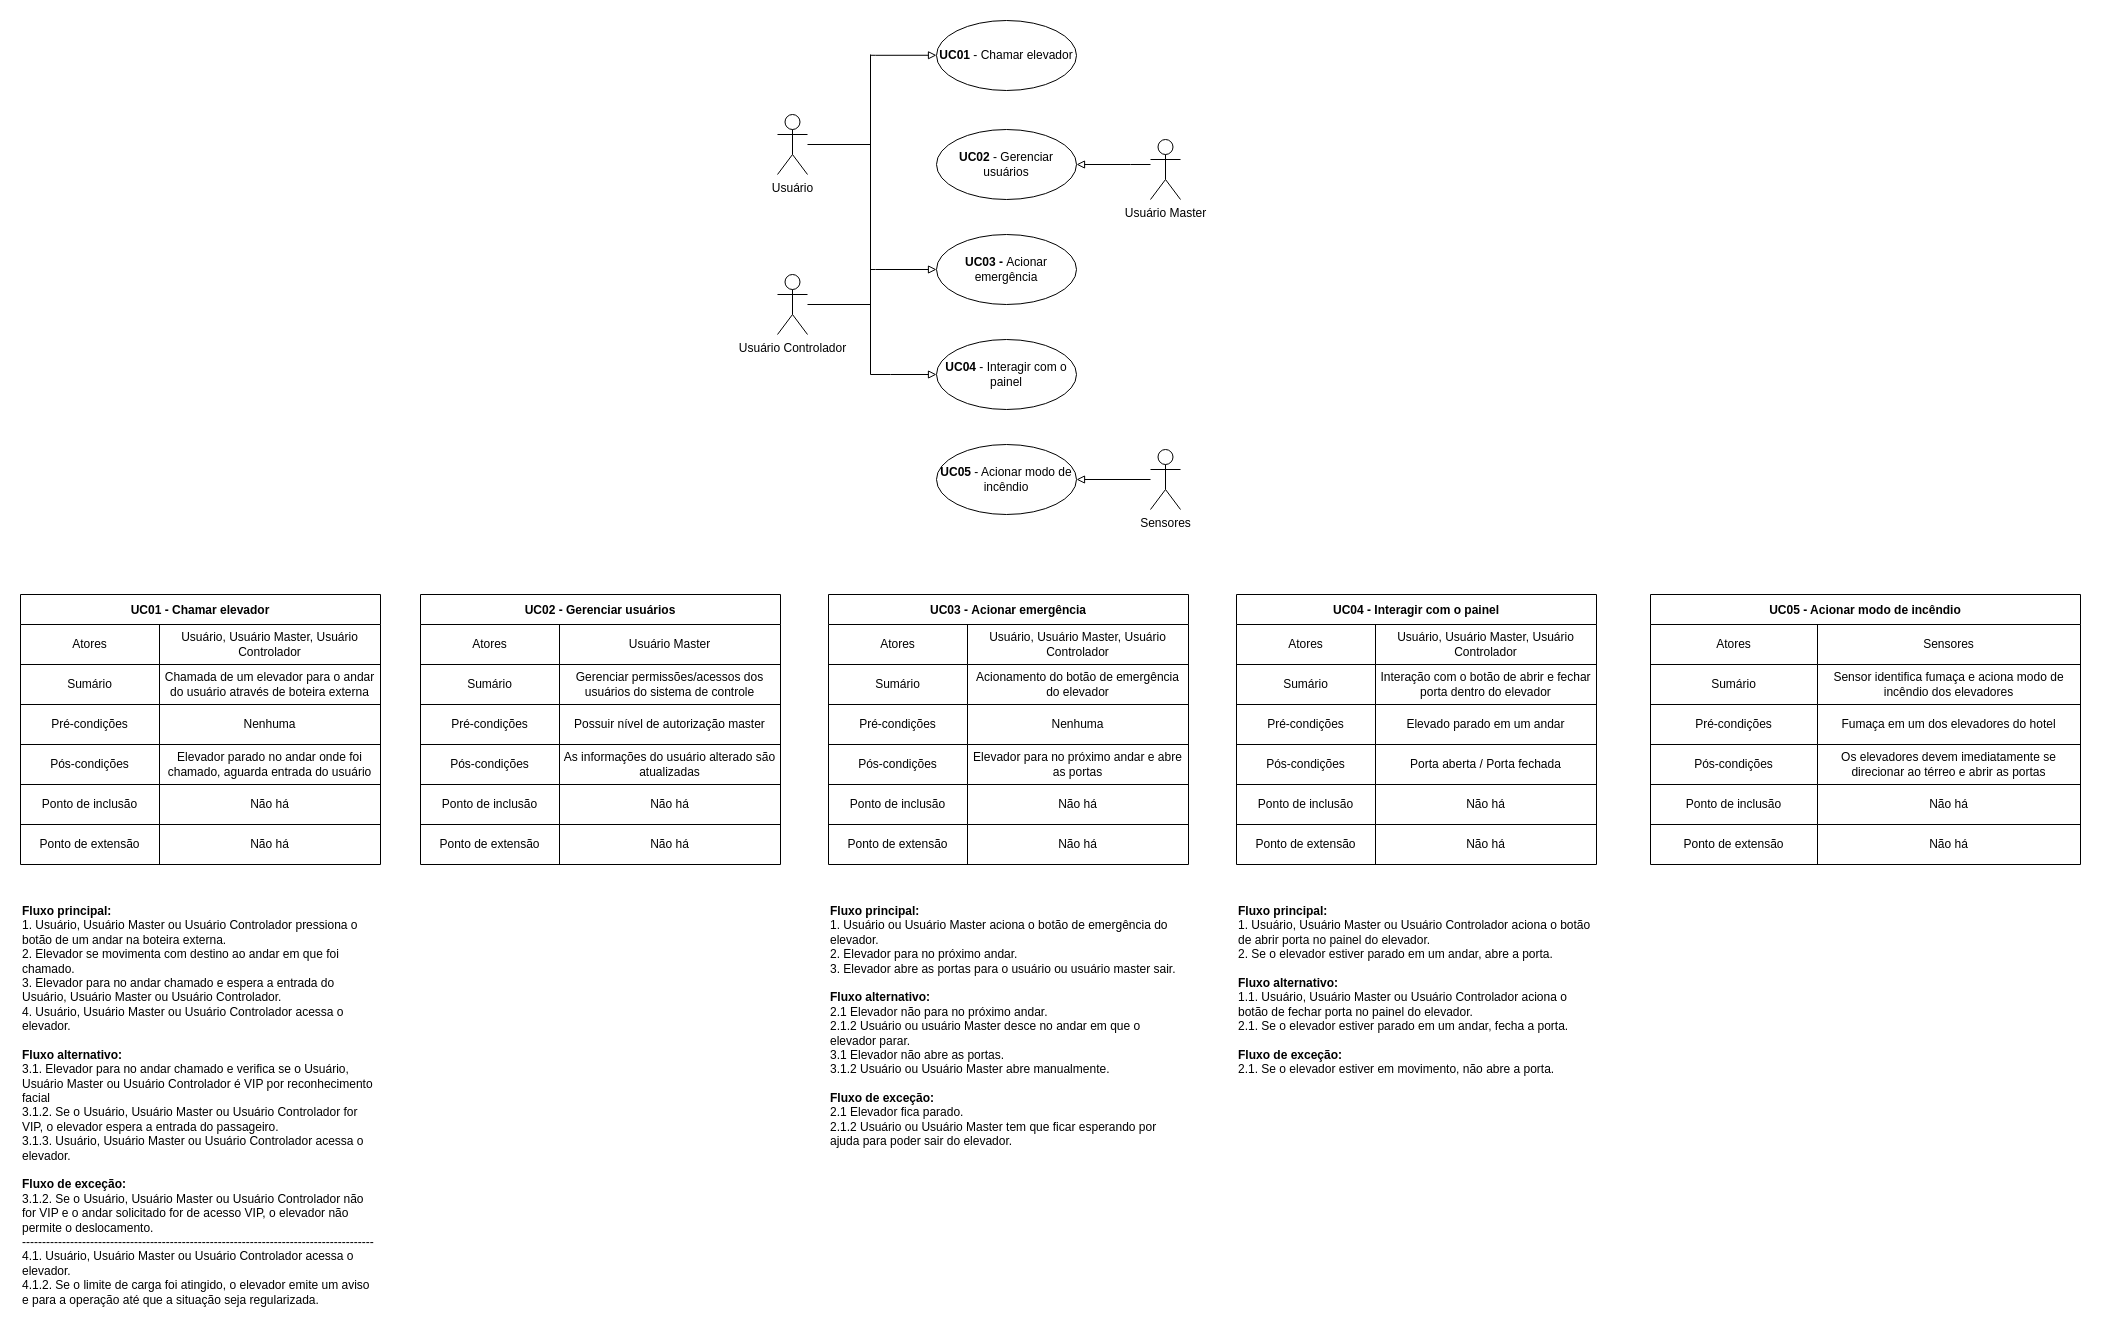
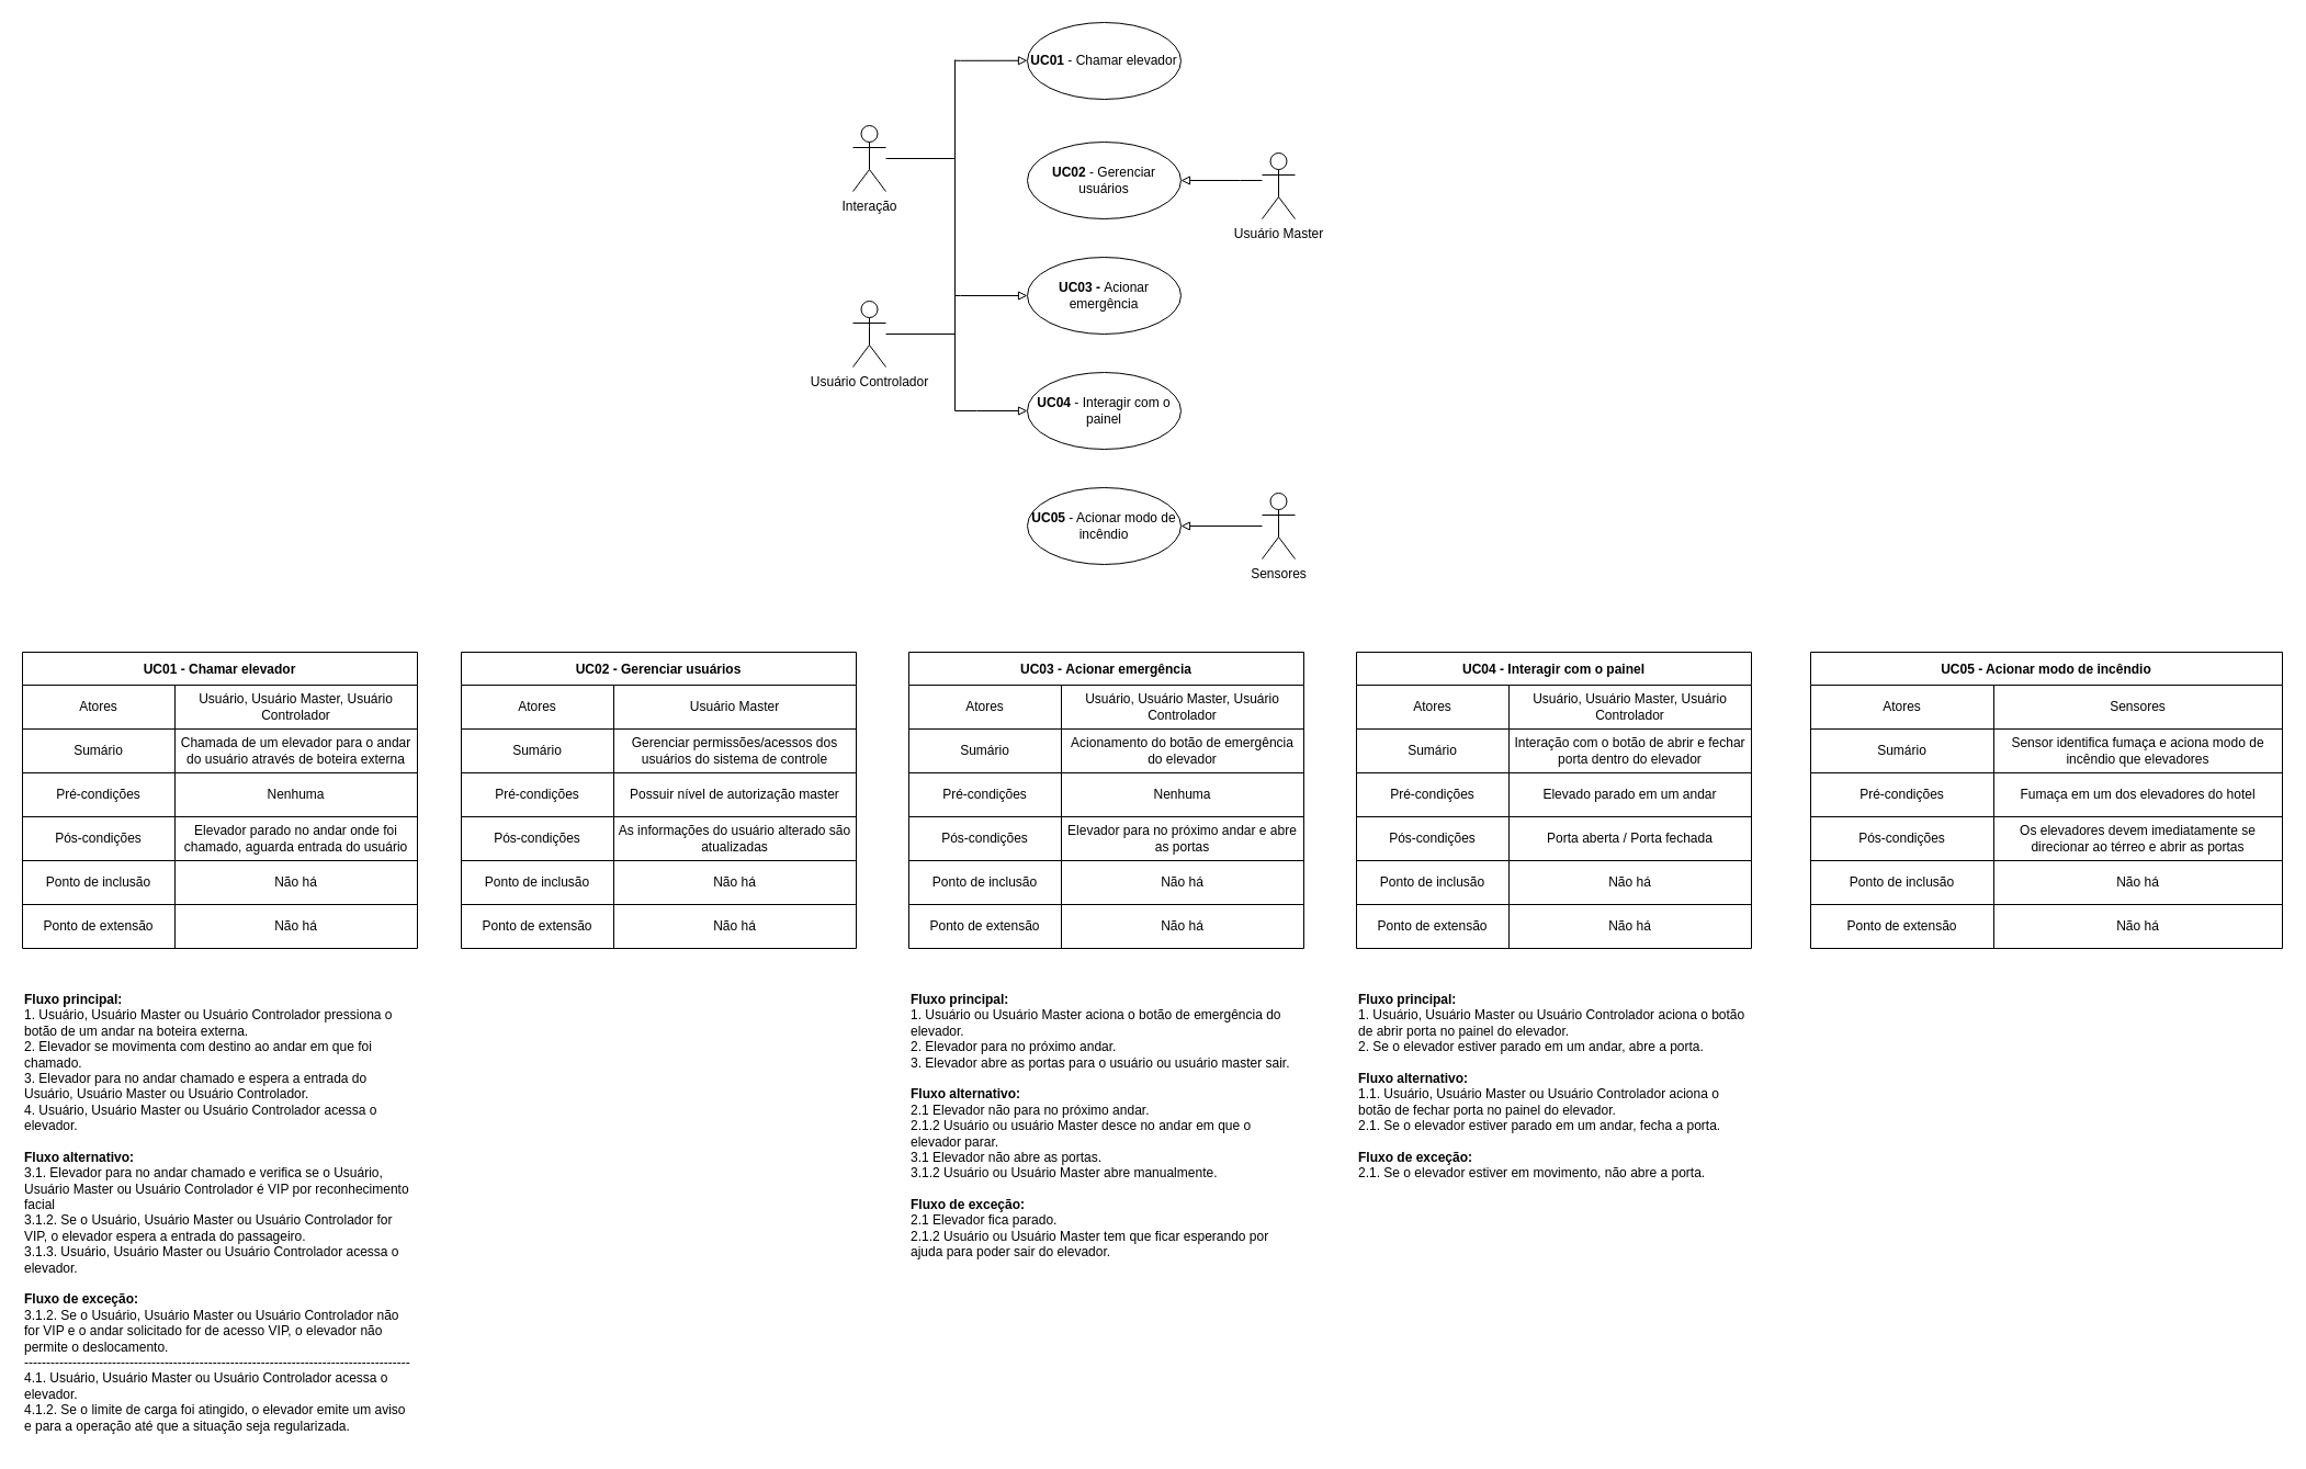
- <mxCell id="92" value="Usuário" style="shape=umlActor;verticalLabelPosition=bottom;verticalAlign=top;html=1;direction=east;flipV=0;" parent="1" vertex="1"><mxGeometry x="777" y="114" width="30" height="60" as="geometry" /></mxCell>
+ <mxCell id="92" value="Interação" style="shape=umlActor;verticalLabelPosition=bottom;verticalAlign=top;html=1;direction=east;flipV=0;" parent="1" vertex="1"><mxGeometry x="777" y="114" width="30" height="60" as="geometry" /></mxCell>
- <mxCell id="102" value="Sensor identifica fumaça e aciona modo de incêndio dos elevadores" style="shape=partialRectangle;html=1;whiteSpace=wrap;connectable=0;fillColor=none;top=0;left=0;bottom=0;right=0;overflow=hidden;" parent="100" vertex="1"><mxGeometry x="167" width="263" height="40" as="geometry"><mxRectangle width="263" height="40" as="alternateBounds" /></mxGeometry></mxCell>
+ <mxCell id="102" value="Sensor identifica fumaça e aciona modo de incêndio que elevadores" style="shape=partialRectangle;html=1;whiteSpace=wrap;connectable=0;fillColor=none;top=0;left=0;bottom=0;right=0;overflow=hidden;" parent="100" vertex="1"><mxGeometry x="167" width="263" height="40" as="geometry"><mxRectangle width="263" height="40" as="alternateBounds" /></mxGeometry></mxCell>
